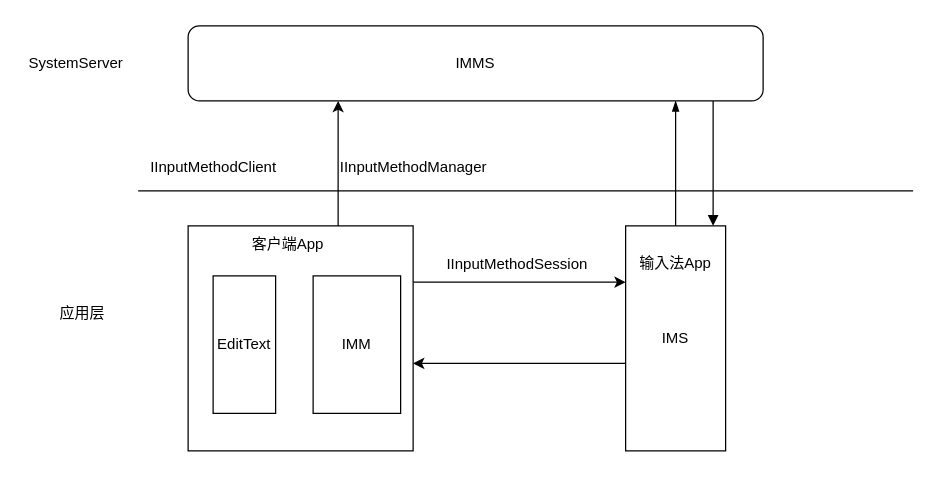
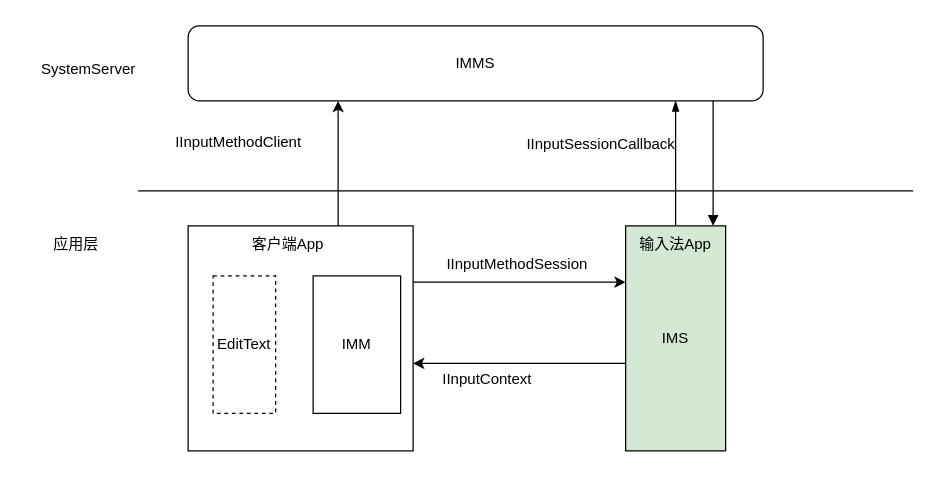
- <mxCell id="20" value="SystemServer" style="text;html=1;align=center;verticalAlign=middle;resizable=0;points=[];autosize=1;strokeColor=none;fillColor=none;" parent="1" vertex="1"><mxGeometry x="10" y="35" width="100" height="30" as="geometry" /></mxCell>
+ <mxCell id="20" value="SystemServer" style="text;html=1;align=center;verticalAlign=middle;resizable=0;points=[];autosize=1;strokeColor=none;fillColor=none;" parent="1" vertex="1"><mxGeometry x="20" y="40" width="100" height="30" as="geometry" /></mxCell>
+ <mxCell id="21" value="IInputSessionCallback" style="text;html=1;align=center;verticalAlign=middle;resizable=0;points=[];autosize=1;strokeColor=none;fillColor=none;" vertex="1" parent="1"><mxGeometry x="410" y="100" width="140" height="30" as="geometry" /></mxCell>
- <mxCell id="16" value="IInputMethodClient" style="text;html=1;align=center;verticalAlign=middle;resizable=0;points=[];autosize=1;strokeColor=none;fillColor=none;fontSize=12;" parent="1" vertex="1"><mxGeometry x="110" y="118" width="120" height="30" as="geometry" /></mxCell>
+ <mxCell id="16" value="IInputMethodClient" style="text;html=1;align=center;verticalAlign=middle;resizable=0;points=[];autosize=1;strokeColor=none;fillColor=none;fontSize=12;" parent="1" vertex="1"><mxGeometry x="130" y="98" width="120" height="30" as="geometry" /></mxCell>
- <mxCell id="15" value="IInputMethodManager" style="text;html=1;align=center;verticalAlign=middle;resizable=0;points=[];autosize=1;strokeColor=none;fillColor=none;fontSize=12;" parent="1" vertex="1"><mxGeometry x="260" y="118" width="140" height="30" as="geometry" /></mxCell>
- <mxCell id="12" value="输入法App" style="text;html=1;align=center;verticalAlign=middle;whiteSpace=wrap;rounded=0;fontSize=12;" parent="1" vertex="1"><mxGeometry x="510" y="195" width="60" height="30" as="geometry" /></mxCell>
+ <mxCell id="12" value="输入法App" style="text;html=1;align=center;verticalAlign=middle;whiteSpace=wrap;rounded=0;fontSize=12;" parent="1" vertex="1"><mxGeometry x="510" y="180" width="60" height="30" as="geometry" /></mxCell>
- <mxCell id="19" value="应用层" style="text;html=1;align=center;verticalAlign=middle;resizable=0;points=[];autosize=1;strokeColor=none;fillColor=none;" parent="1" vertex="1"><mxGeometry x="35" y="235" width="60" height="30" as="geometry" /></mxCell>
+ <mxCell id="19" value="应用层" style="text;html=1;align=center;verticalAlign=middle;resizable=0;points=[];autosize=1;strokeColor=none;fillColor=none;" parent="1" vertex="1"><mxGeometry x="30" y="180" width="60" height="30" as="geometry" /></mxCell>
- <mxCell id="11" value="IMS" style="rounded=0;whiteSpace=wrap;html=1;fontSize=12;" parent="1" vertex="1"><mxGeometry x="500" y="180" width="80" height="180" as="geometry" /></mxCell>
+ <mxCell id="11" value="IMS" style="rounded=0;whiteSpace=wrap;html=1;fontSize=12;fillColor=#d5e8d4;" parent="1" vertex="1"><mxGeometry x="500" y="180" width="80" height="180" as="geometry" /></mxCell>
- <mxCell id="8" value="EditText" style="rounded=0;whiteSpace=wrap;html=1;fontSize=12;" parent="1" vertex="1"><mxGeometry x="170" y="220" width="50" height="110" as="geometry" /></mxCell>
+ <mxCell id="8" value="EditText" style="rounded=0;whiteSpace=wrap;html=1;fontSize=12;dashed=1;" parent="1" vertex="1"><mxGeometry x="170" y="220" width="50" height="110" as="geometry" /></mxCell>
+ <mxCell id="17" value="IInputContext" style="text;html=1;align=center;verticalAlign=middle;resizable=0;points=[];autosize=1;strokeColor=none;fillColor=none;fontSize=12;" parent="1" vertex="1"><mxGeometry x="344" y="288" width="90" height="30" as="geometry" /></mxCell>
